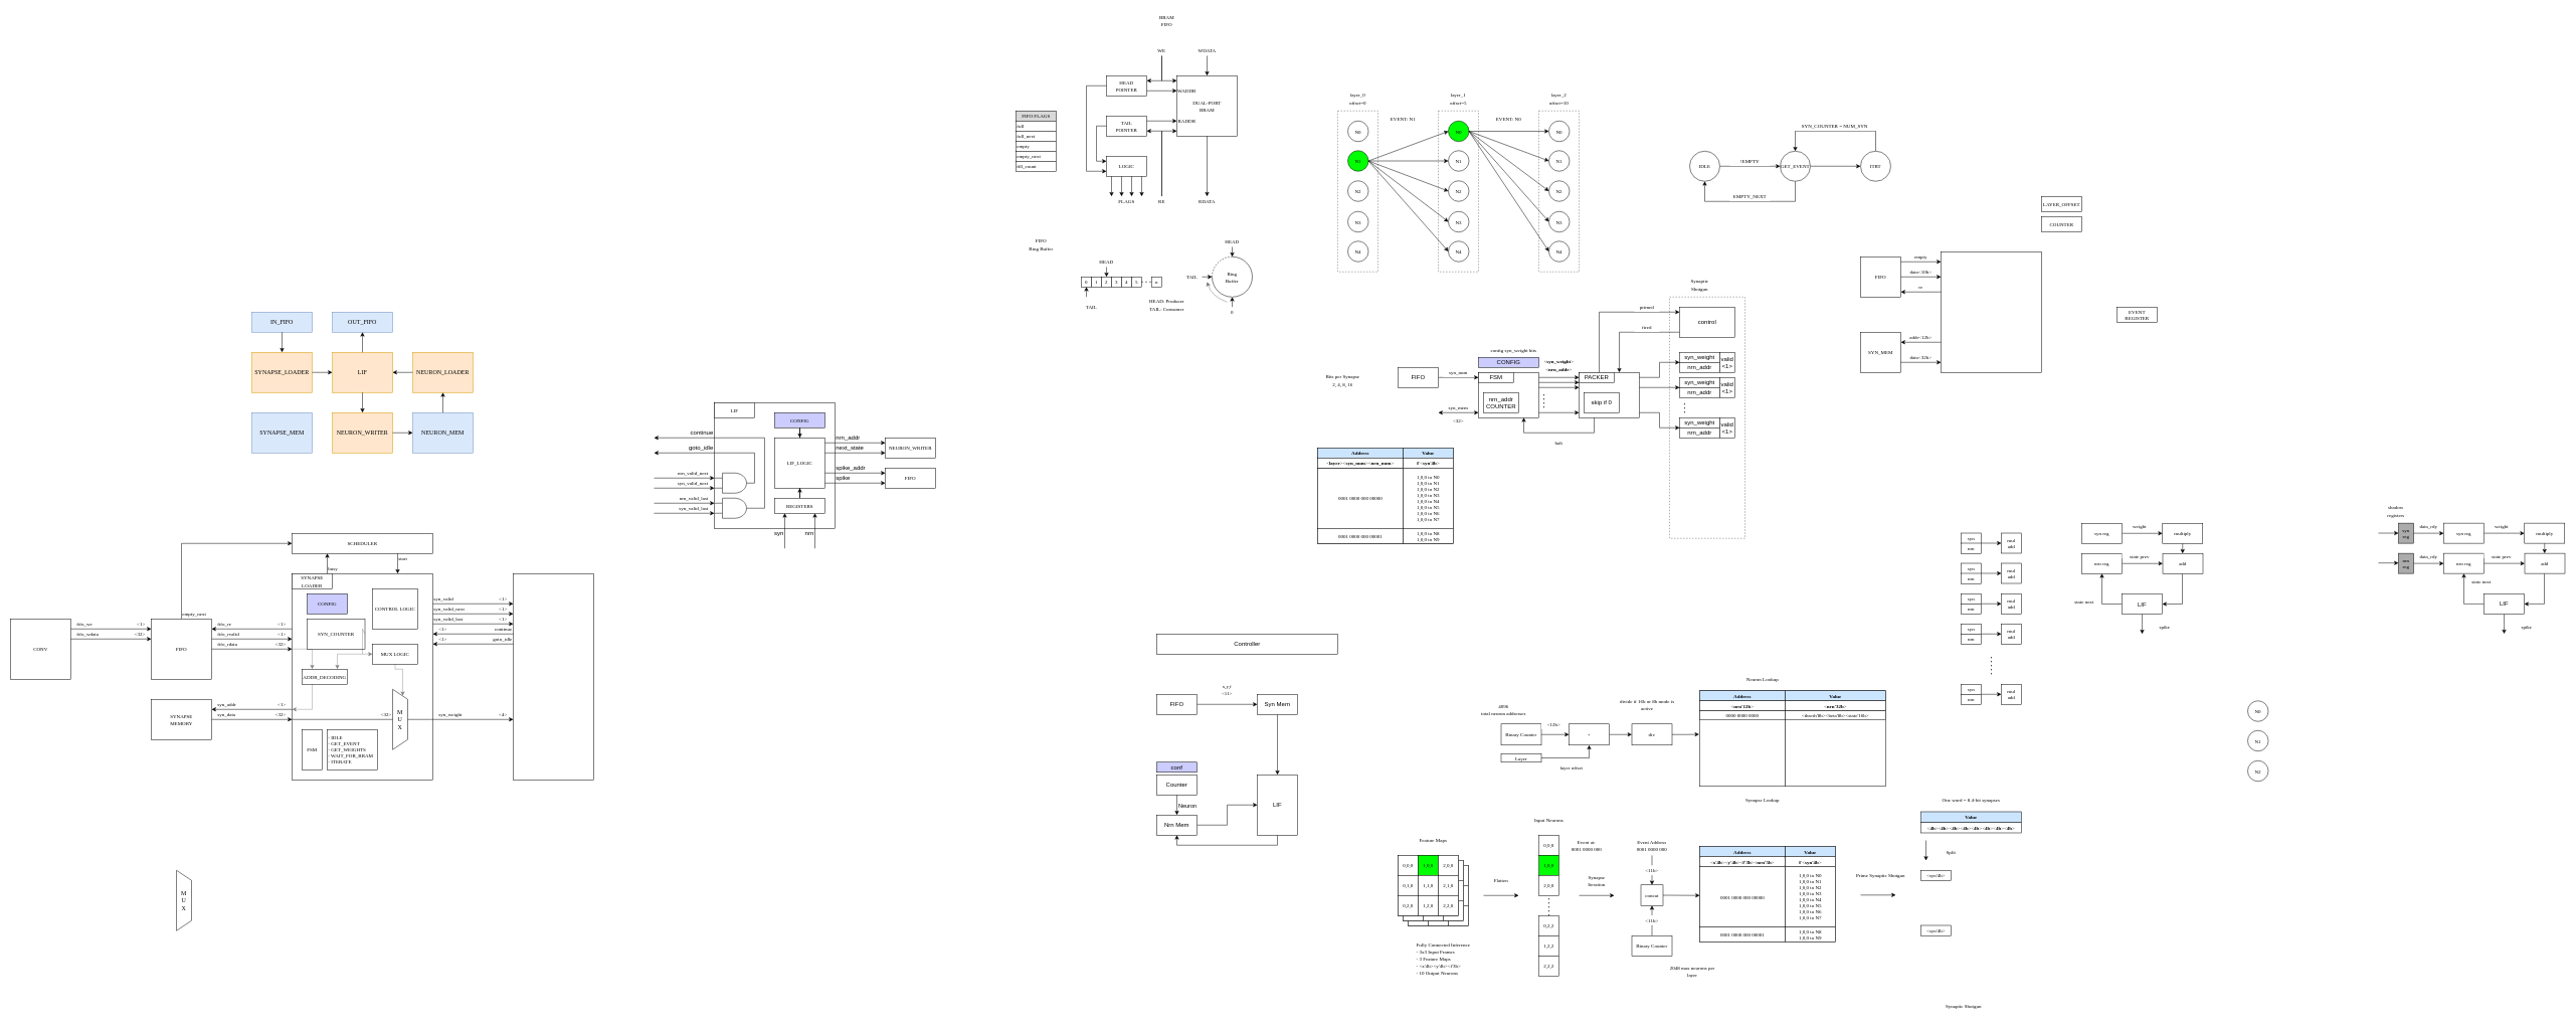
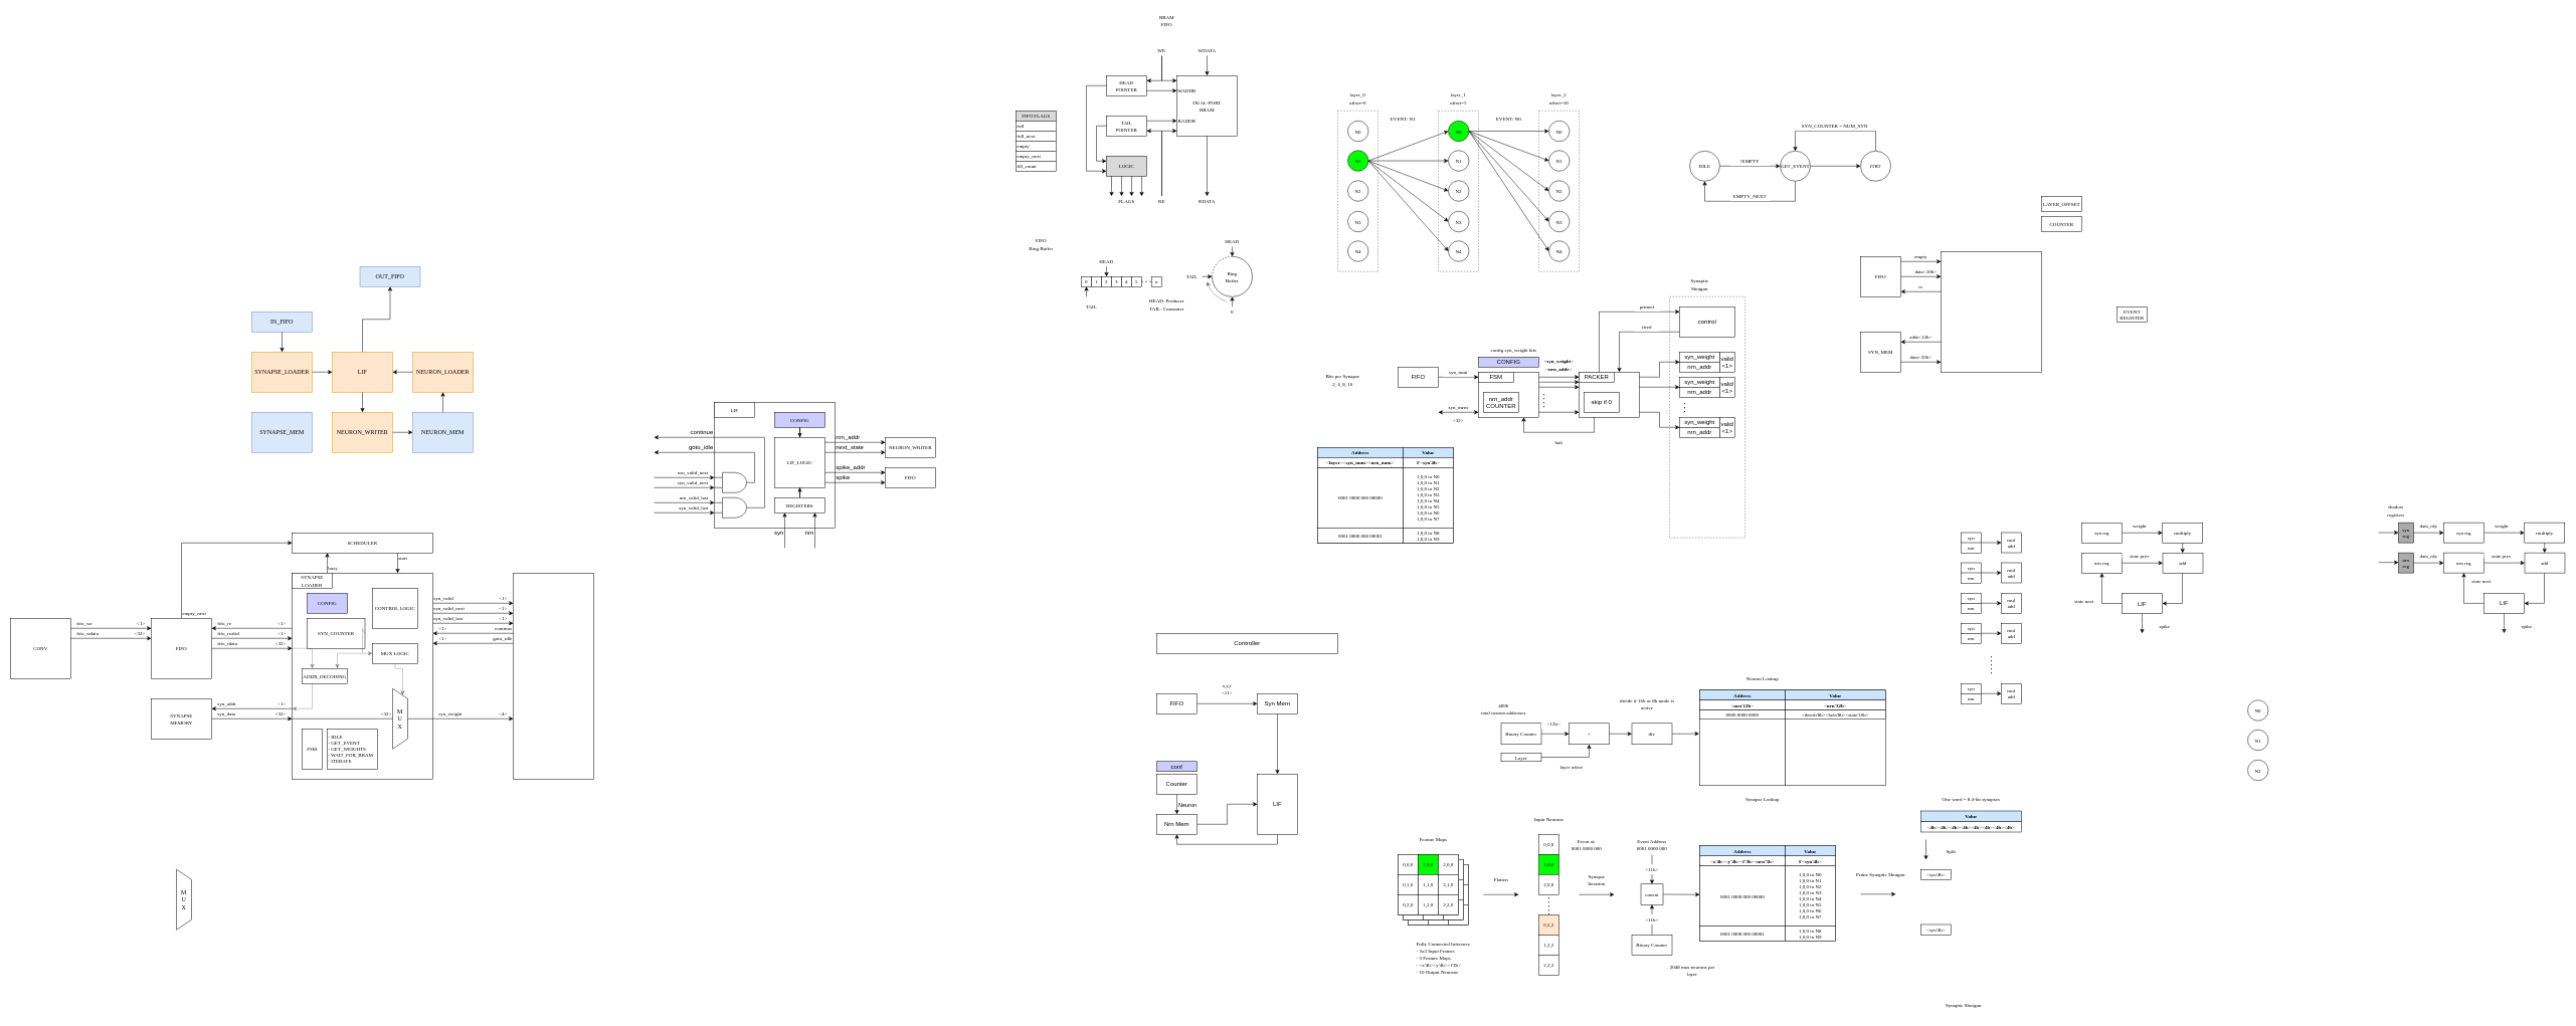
- <mxCell id="281" value="&lt;font face=&quot;Lucida Console&quot;&gt;&lt;span style=&quot;font-size: 10px;&quot;&gt;LOGIC&lt;/span&gt;&lt;/font&gt;" style="rounded=0;whiteSpace=wrap;html=1;" parent="1" vertex="1"><mxGeometry x="2200" y="310" width="80" height="40" as="geometry" /></mxCell>
+ <mxCell id="281" value="&lt;font face=&quot;Lucida Console&quot;&gt;&lt;span style=&quot;font-size: 10px;&quot;&gt;LOGIC&lt;/span&gt;&lt;/font&gt;" style="rounded=0;whiteSpace=wrap;html=1;fillColor=#d9d9d9;" parent="1" vertex="1"><mxGeometry x="2200" y="310" width="80" height="40" as="geometry" /></mxCell>
- <mxCell id="337" value="&lt;font face=&quot;Lucida Console&quot;&gt;&lt;span style=&quot;font-size: 10px;&quot;&gt;data&amp;lt;10b&amp;gt;&lt;/span&gt;&lt;/font&gt;" style="rounded=0;whiteSpace=wrap;html=1;fontColor=default;fillColor=none;strokeColor=none;" parent="1" vertex="1"><mxGeometry x="3800" y="530" width="40" height="20" as="geometry" /></mxCell>
+ <mxCell id="337" value="&lt;font face=&quot;Lucida Console&quot;&gt;&lt;span style=&quot;font-size: 10px;&quot;&gt;data&amp;lt;10b&amp;gt;&lt;/span&gt;&lt;/font&gt;" style="rounded=0;whiteSpace=wrap;html=1;fontColor=default;fillColor=none;strokeColor=none;" parent="1" vertex="1"><mxGeometry x="3810" y="530" width="40" height="20" as="geometry" /></mxCell>
- <mxCell id="344" value="EVENT&lt;div&gt;REGISTER&lt;/div&gt;" style="rounded=0;whiteSpace=wrap;html=1;align=center;fontFamily=Lucida Console;fontSize=10;" parent="1" vertex="1"><mxGeometry x="4210" y="610" width="80" height="30" as="geometry" /></mxCell>
+ <mxCell id="344" value="EVENT&lt;div&gt;REGISTER&lt;/div&gt;" style="rounded=0;whiteSpace=wrap;html=1;align=center;fontFamily=Lucida Console;fontSize=10;" parent="1" vertex="1"><mxGeometry x="4210" y="610" width="60" height="30" as="geometry" /></mxCell>
- <mxCell id="424" value="OUT_FIFO" style="rounded=0;whiteSpace=wrap;html=1;align=center;points=[[0,0,0,0,0],[0,0.25,0,0,0],[0,0.5,0,0,0],[0,0.75,0,0,0],[0,1,0,0,0],[0.25,0,0,0,0],[0.25,1,0,0,0],[0.5,0,0,0,0],[0.5,1,0,0,0],[0.75,0,0,0,0],[0.75,1,0,0,0],[1,0,0,0,0],[1,0.25,0,0,0],[1,0.5,0,0,0],[1,0.75,0,0,0],[1,1,0,0,0]];fontFamily=Lucida Console;fillColor=#dae8fc;strokeColor=#6c8ebf;" vertex="1" parent="1"><mxGeometry x="660" y="620" width="120" height="40" as="geometry" /></mxCell>
+ <mxCell id="424" value="OUT_FIFO" style="rounded=0;whiteSpace=wrap;html=1;align=center;points=[[0,0,0,0,0],[0,0.25,0,0,0],[0,0.5,0,0,0],[0,0.75,0,0,0],[0,1,0,0,0],[0.25,0,0,0,0],[0.25,1,0,0,0],[0.5,0,0,0,0],[0.5,1,0,0,0],[0.75,0,0,0,0],[0.75,1,0,0,0],[1,0,0,0,0],[1,0.25,0,0,0],[1,0.5,0,0,0],[1,0.75,0,0,0],[1,1,0,0,0]];fontFamily=Lucida Console;fillColor=#dae8fc;strokeColor=#6c8ebf;" vertex="1" parent="1"><mxGeometry x="715" y="530" width="120" height="40" as="geometry" /></mxCell>
- <mxCell id="59" value="0,2,2" style="rounded=0;whiteSpace=wrap;html=1;fontFamily=Lucida Console;fontSize=10;" parent="1" vertex="1"><mxGeometry x="3060" y="1820" width="40" height="40" as="geometry" /></mxCell>
+ <mxCell id="59" value="0,2,2" style="rounded=0;whiteSpace=wrap;html=1;fontFamily=Lucida Console;fontSize=10;fillColor=#ffe6cc;" parent="1" vertex="1"><mxGeometry x="3060" y="1820" width="40" height="40" as="geometry" /></mxCell>
